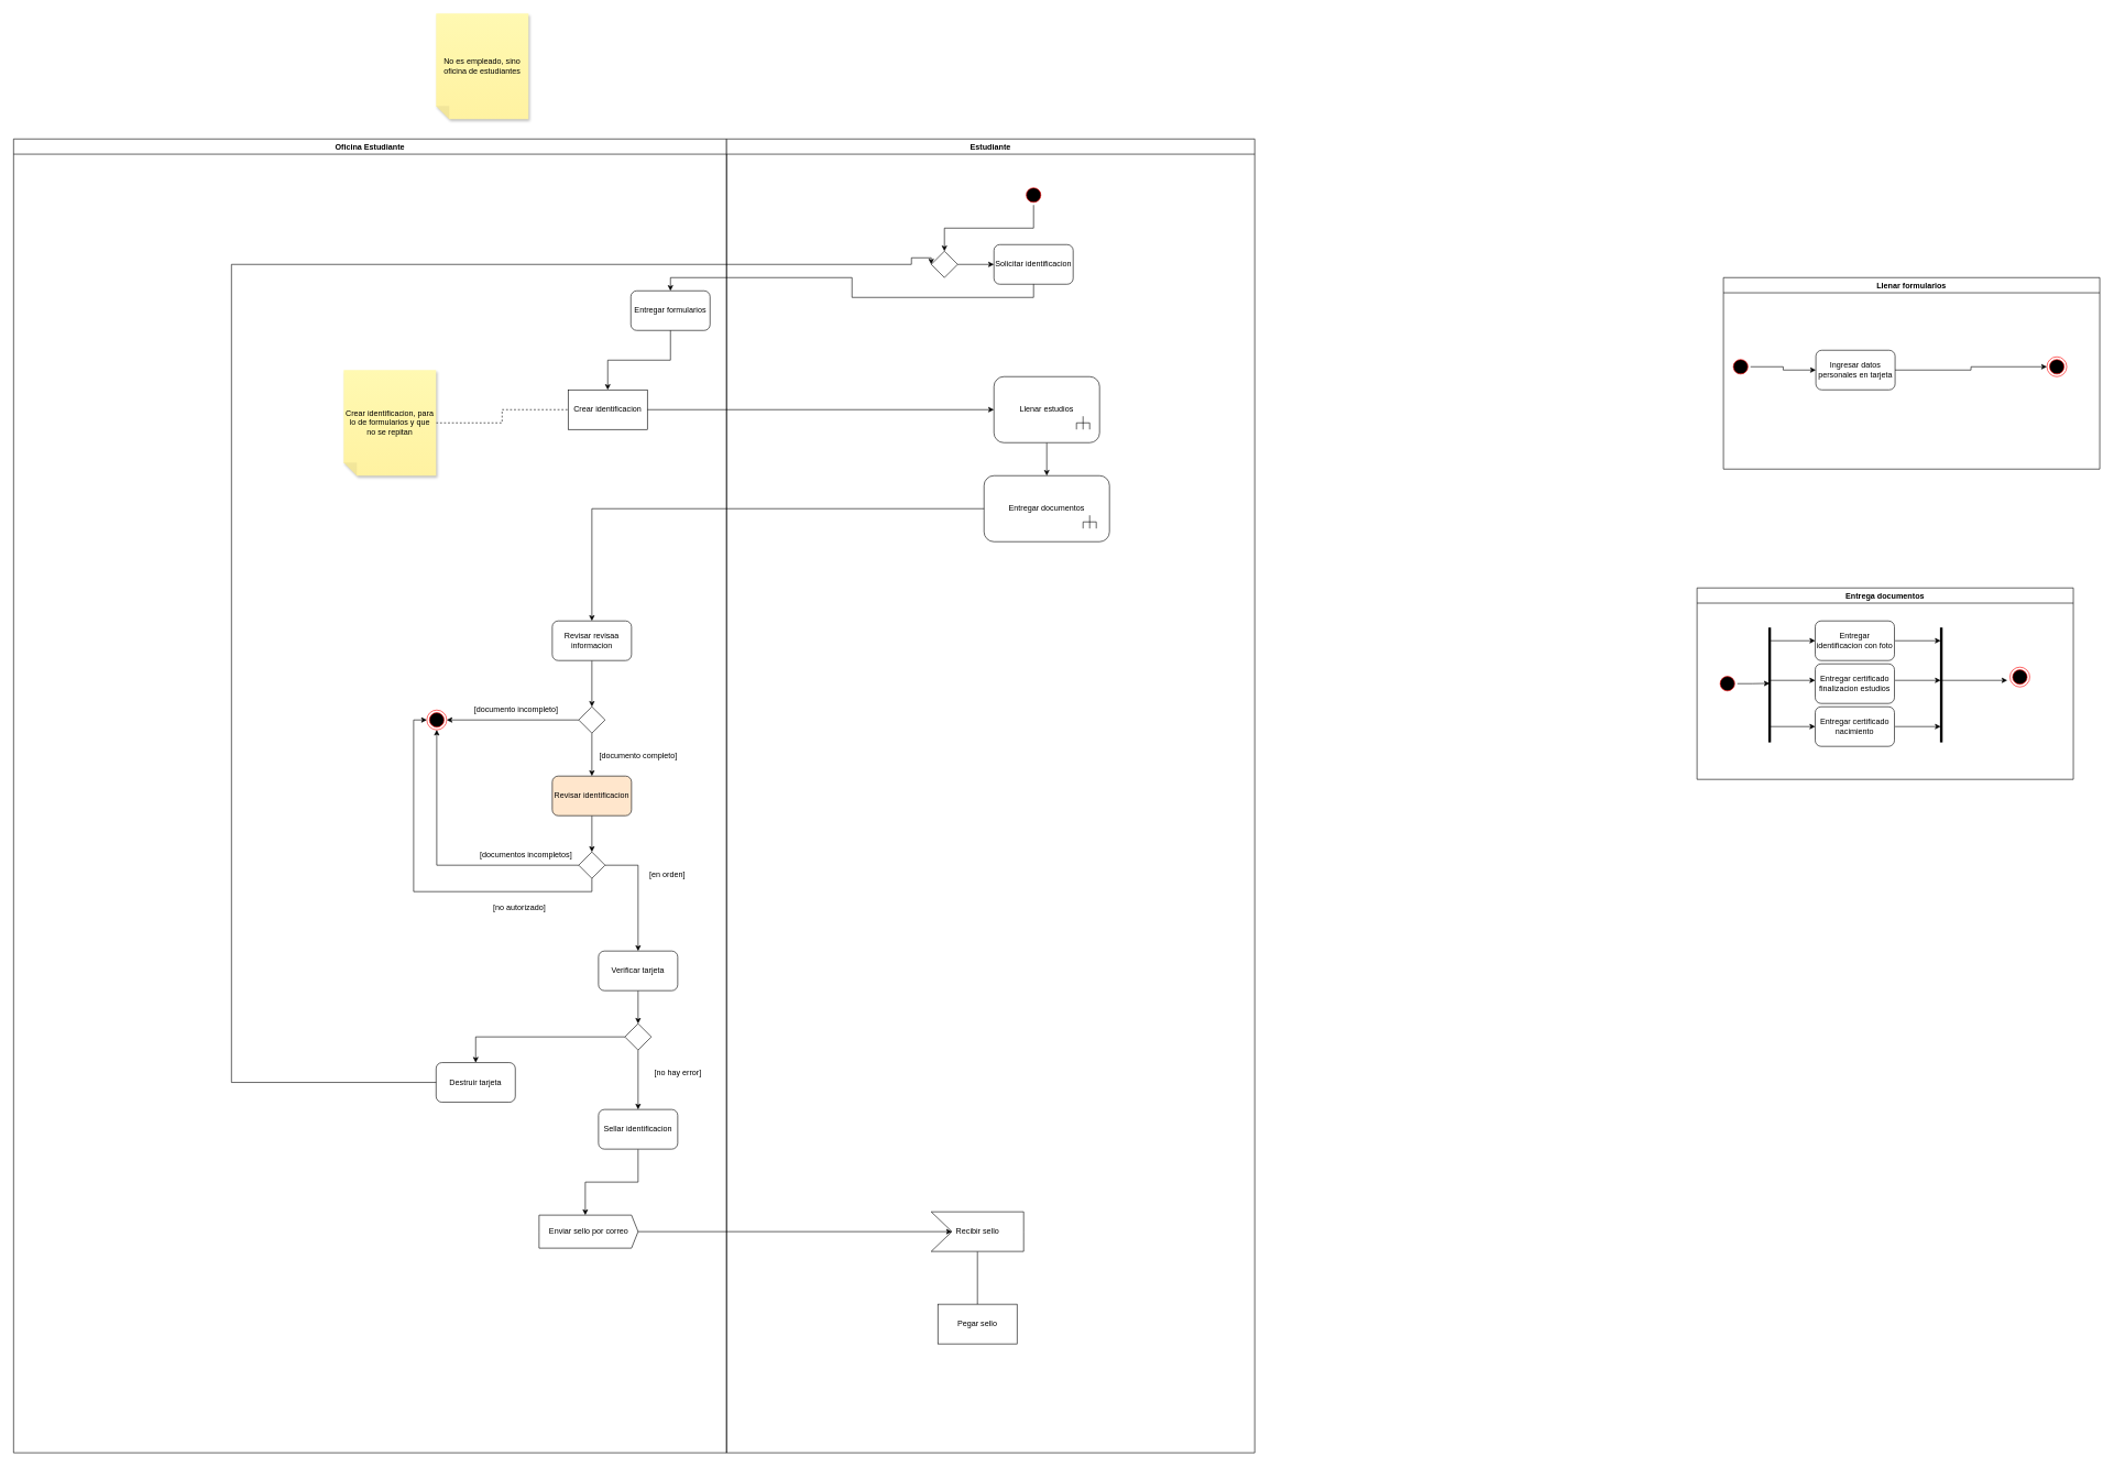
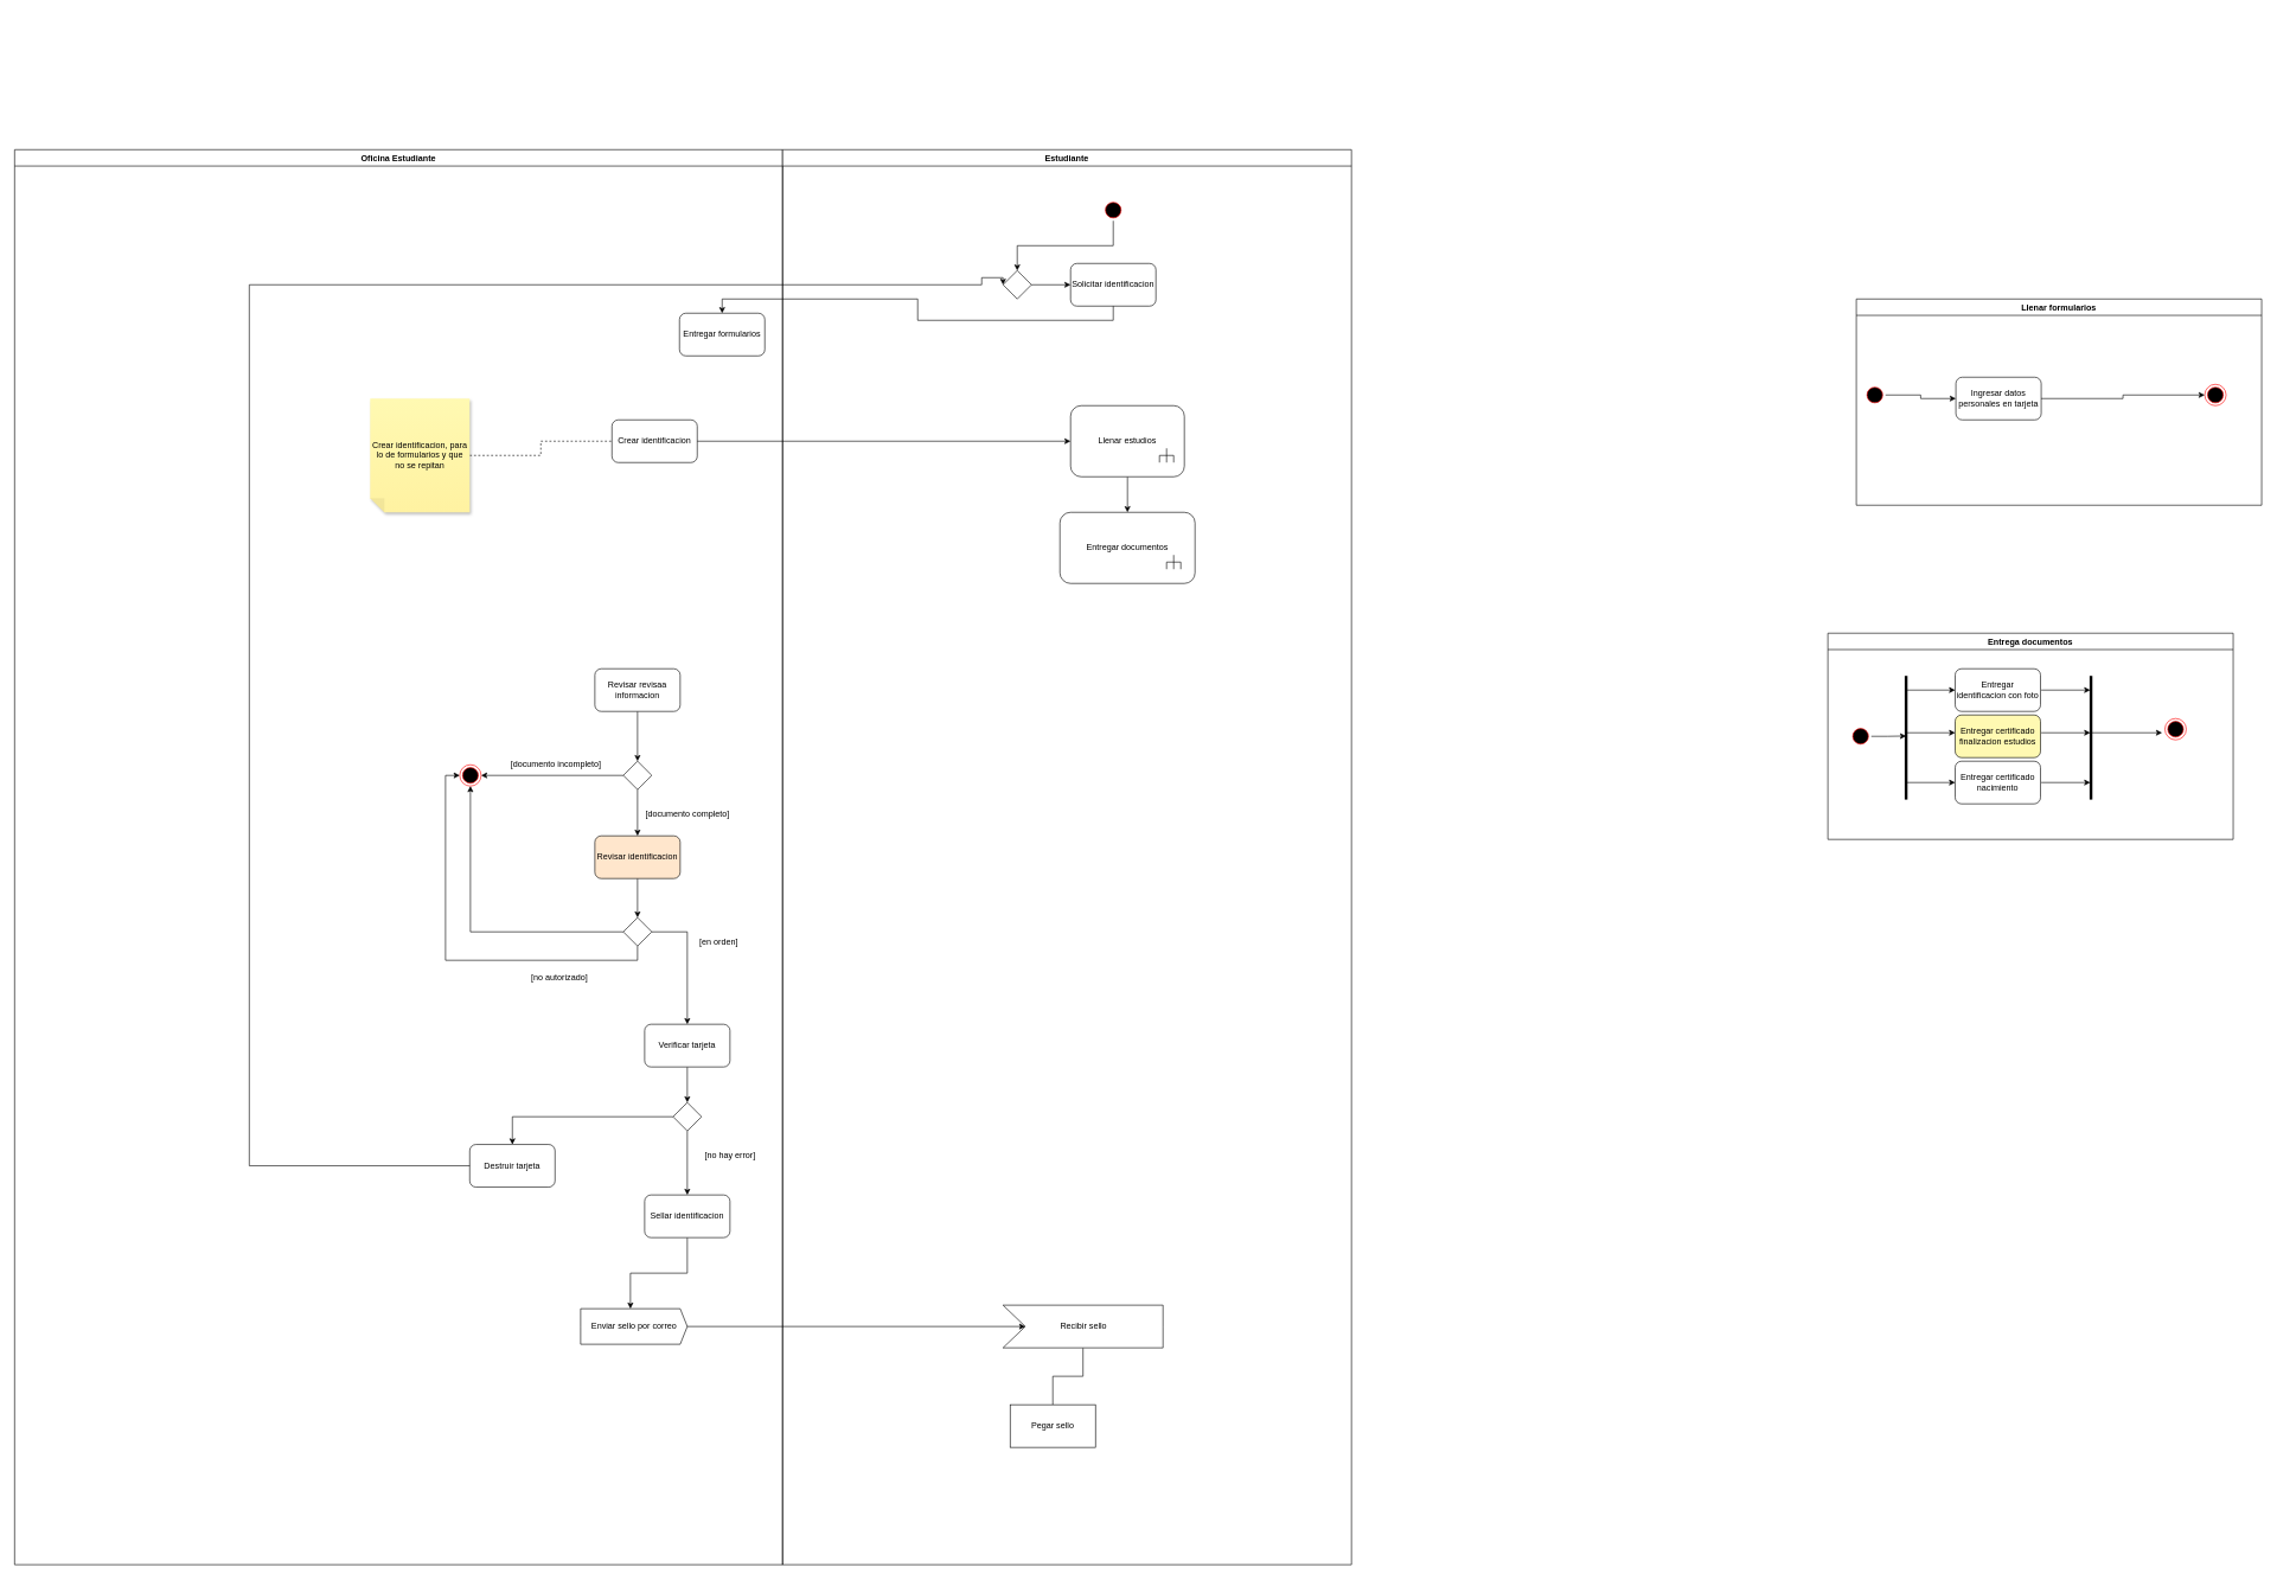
- <mxCell id="52" value="No es empleado, sino oficina de estudiantes" style="shape=note;whiteSpace=wrap;html=1;backgroundOutline=1;fontColor=#000000;darkOpacity=0.05;fillColor=#FFF9B2;strokeColor=none;fillStyle=solid;direction=west;gradientDirection=north;gradientColor=#FFF2A1;shadow=1;size=20;pointerEvents=1;" vertex="1" parent="1"><mxGeometry x="660" y="20" width="140" height="160" as="geometry" /></mxCell>
- <mxCell id="10" style="edgeStyle=orthogonalEdgeStyle;rounded=0;orthogonalLoop=1;jettySize=auto;html=1;exitX=0.5;exitY=1;exitDx=0;exitDy=0;entryX=0.5;entryY=0;entryDx=0;entryDy=0;" edge="1" parent="2" source="3" target="9"><mxGeometry relative="1" as="geometry" /></mxCell>
- <mxCell id="9" value="Crear identificacion" style="whiteSpace=wrap;html=1;rounded=0;" vertex="1" parent="2"><mxGeometry x="840" y="380" width="120" height="60" as="geometry" /></mxCell>
+ <mxCell id="9" value="Crear identificacion" style="rounded=1;whiteSpace=wrap;html=1;" vertex="1" parent="2"><mxGeometry x="840" y="380" width="120" height="60" as="geometry" /></mxCell>
- <mxCell id="64" style="edgeStyle=orthogonalEdgeStyle;rounded=0;orthogonalLoop=1;jettySize=auto;html=1;exitX=0;exitY=0.5;exitDx=0;exitDy=0;entryX=0.5;entryY=0;entryDx=0;entryDy=0;endArrow=classic;endFill=1;" edge="1" parent="1" source="39" target="5"><mxGeometry relative="1" as="geometry" /></mxCell>
- <mxCell id="58" value="Entregar certificado finalizacion estudios" style="rounded=1;whiteSpace=wrap;html=1;" vertex="1" parent="56"><mxGeometry x="179" y="115" width="120" height="60" as="geometry" /></mxCell>
+ <mxCell id="58" value="Entregar certificado finalizacion estudios" style="rounded=1;whiteSpace=wrap;html=1;fillColor=#fff9b2;" vertex="1" parent="56"><mxGeometry x="179" y="115" width="120" height="60" as="geometry" /></mxCell>
- <mxCell id="22" value="[documentos incompletos]" style="text;html=1;resizable=0;autosize=1;align=center;verticalAlign=middle;points=[];fillColor=none;strokeColor=none;rounded=0;" vertex="1" parent="2"><mxGeometry x="696" y="1070" width="160" height="30" as="geometry" /></mxCell>
- <mxCell id="45" value="Recibir sello" style="html=1;shadow=0;dashed=0;align=center;verticalAlign=middle;shape=mxgraph.arrows2.arrow;dy=0;dx=0;notch=31.26;" vertex="1" parent="35"><mxGeometry x="310" y="1625" width="140" height="60" as="geometry" /></mxCell>
+ <mxCell id="45" value="Recibir sello" style="html=1;shadow=0;dashed=0;align=center;verticalAlign=middle;shape=mxgraph.arrows2.arrow;dy=0;dx=0;notch=31.26;" vertex="1" parent="35"><mxGeometry x="310" y="1625" width="225" height="60" as="geometry" /></mxCell>
